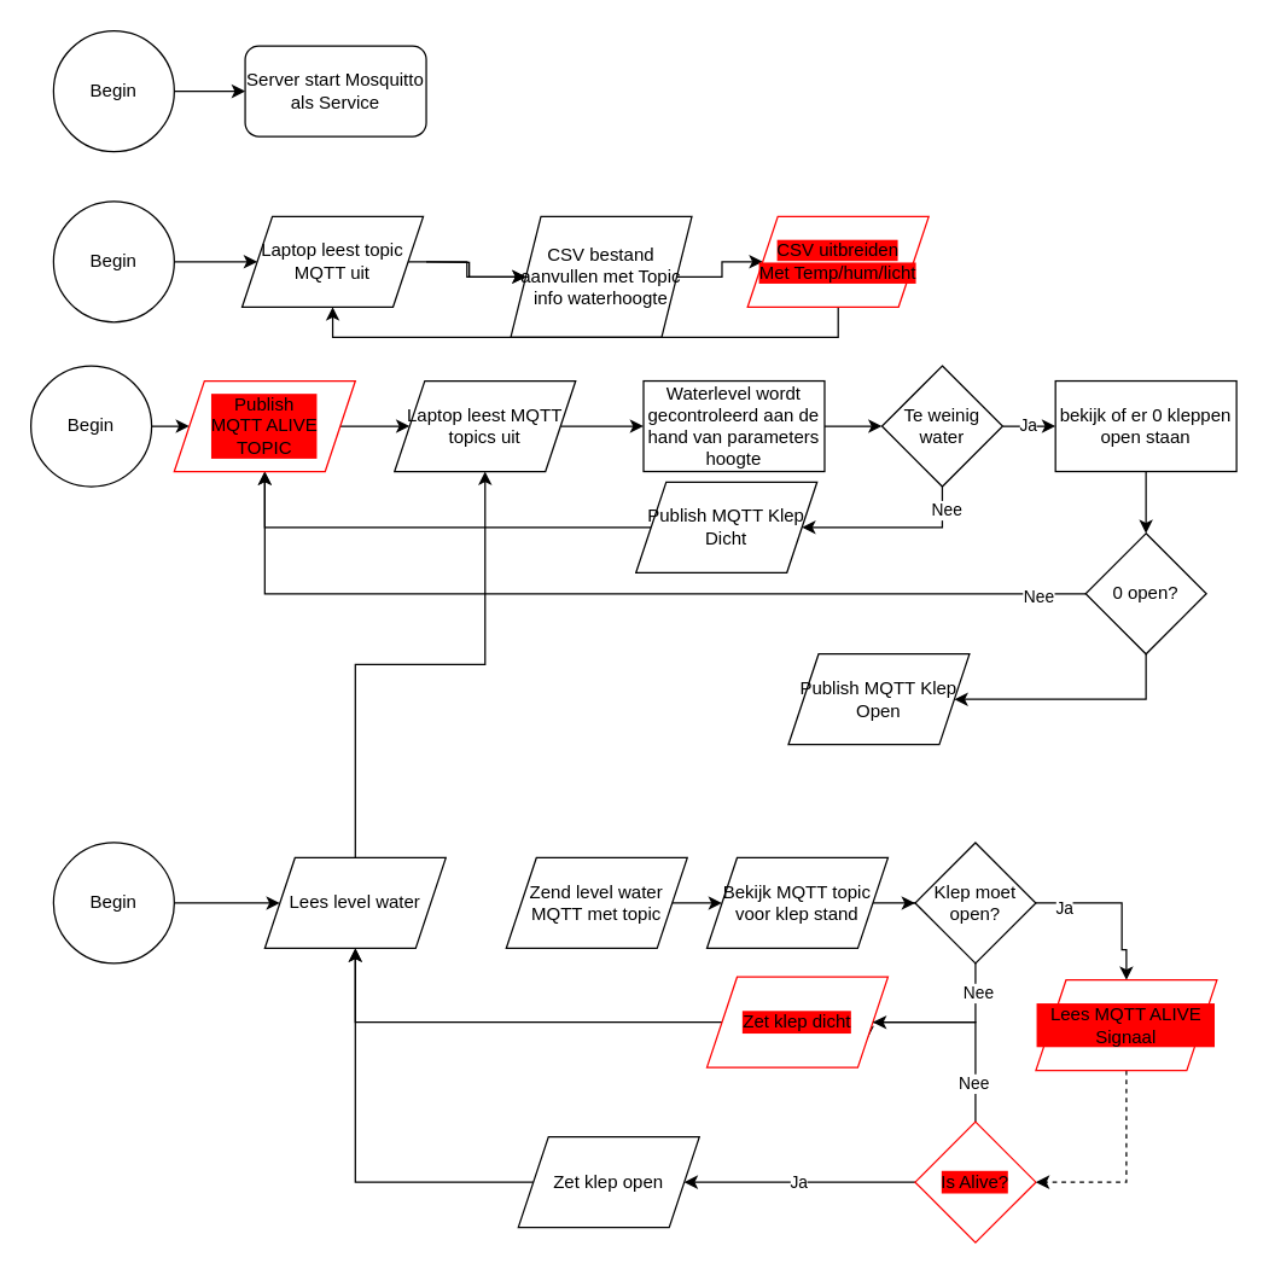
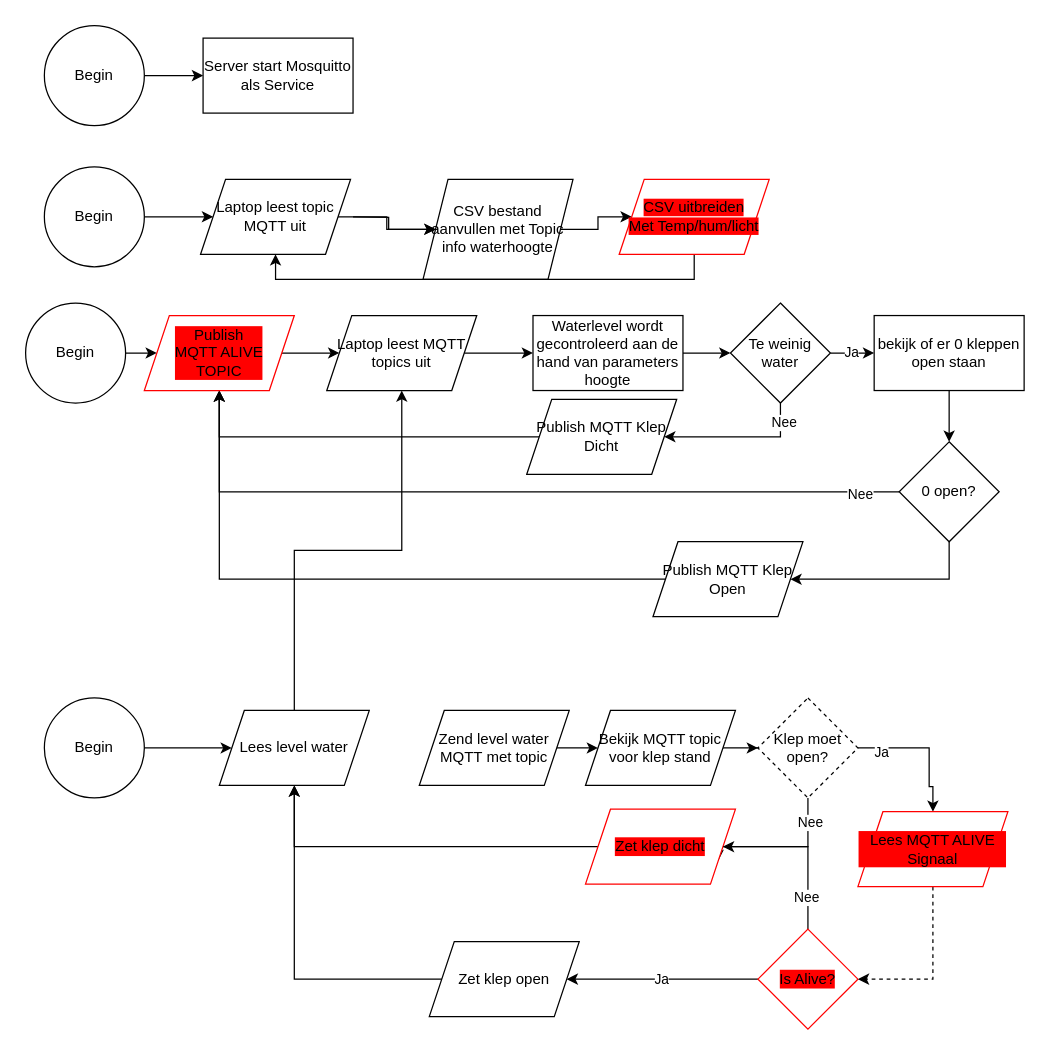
- <mxCell id="4" value="Server start Mosquitto als Service" style="whiteSpace=wrap;html=1;rounded=1;" vertex="1" parent="1"><mxGeometry x="162" y="30" width="120" height="60" as="geometry" /></mxCell>
+ <mxCell id="4" value="Server start Mosquitto als Service" style="rounded=0;whiteSpace=wrap;html=1;" vertex="1" parent="1"><mxGeometry x="162" y="30" width="120" height="60" as="geometry" /></mxCell>
+ <mxCell id="28" style="edgeStyle=orthogonalEdgeStyle;rounded=0;orthogonalLoop=1;jettySize=auto;html=1;entryX=0.5;entryY=1;entryDx=0;entryDy=0;" edge="1" parent="1" source="29" target="50"><mxGeometry relative="1" as="geometry" /></mxCell>
- <mxCell id="44" value="Klep moet open?" style="rhombus;whiteSpace=wrap;html=1;" vertex="1" parent="1"><mxGeometry x="606" y="558" width="80" height="80" as="geometry" /></mxCell>
+ <mxCell id="44" value="Klep moet open?" style="rhombus;whiteSpace=wrap;html=1;dashed=1;" vertex="1" parent="1"><mxGeometry x="606" y="558" width="80" height="80" as="geometry" /></mxCell>
